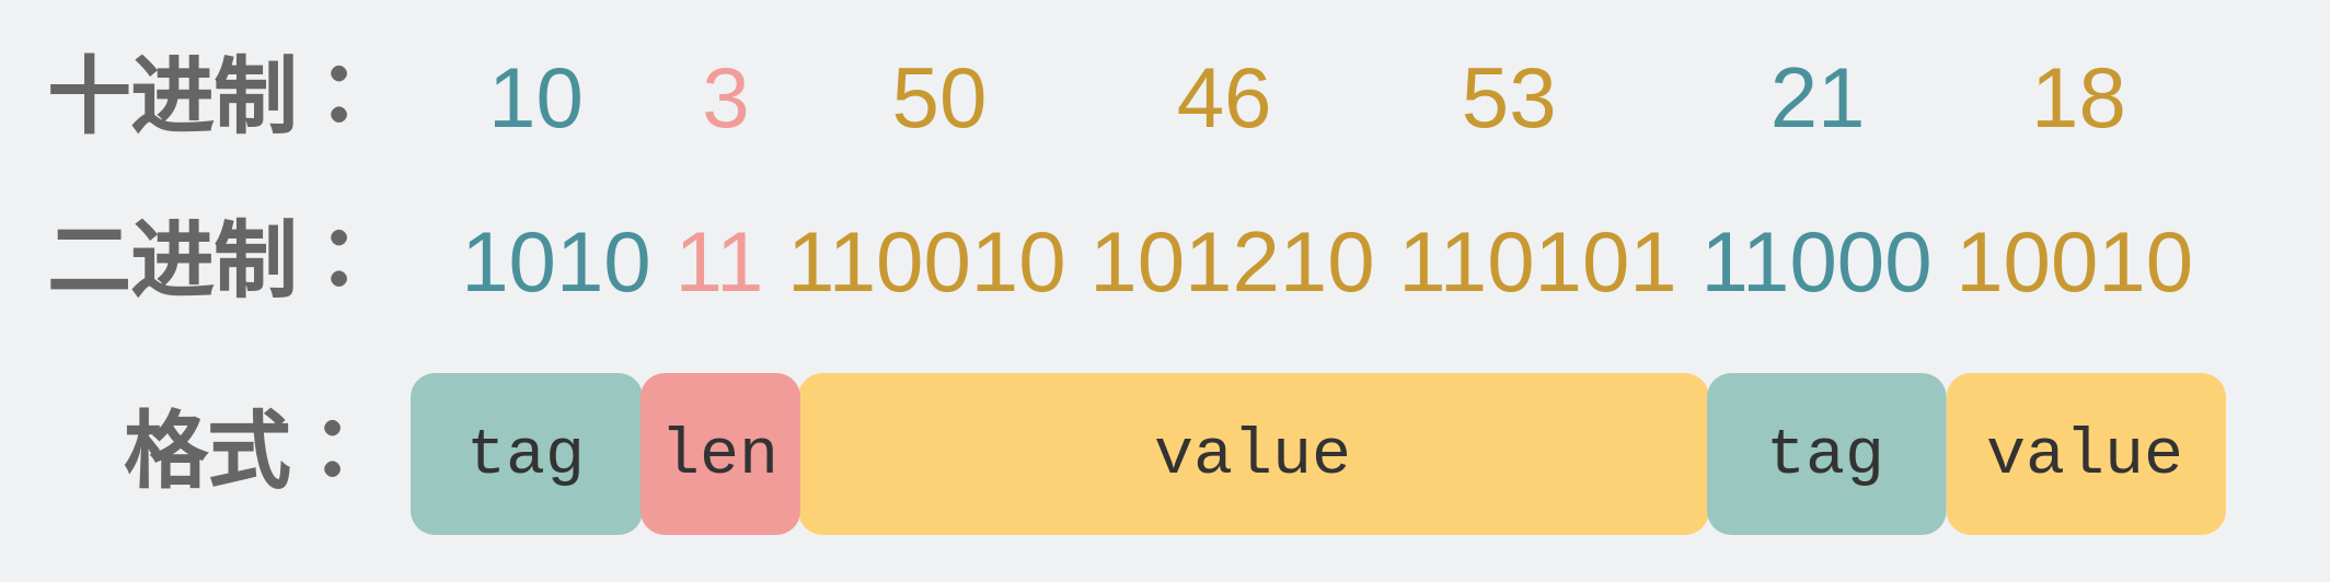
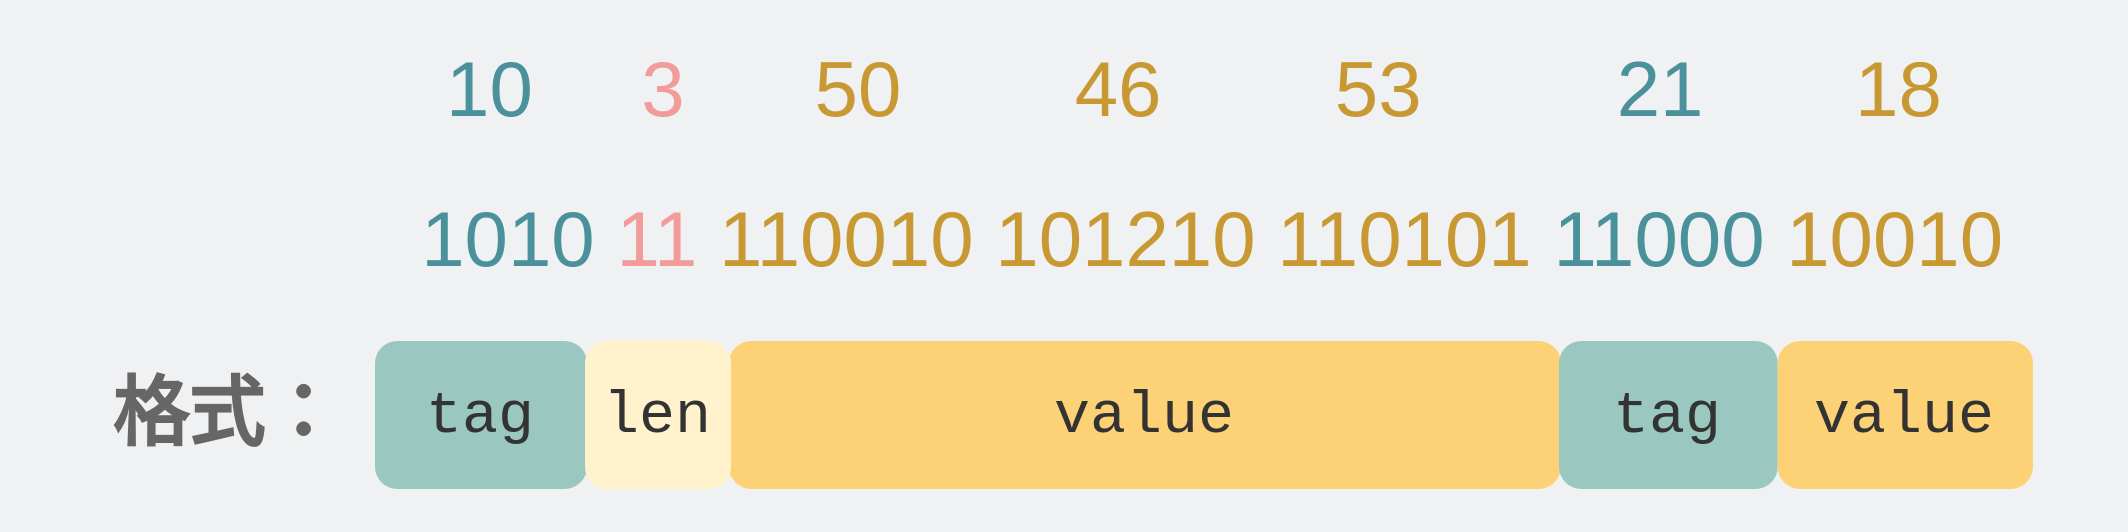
- <mxCell id="9" value="&lt;font color=&quot;#666666&quot; size=&quot;1&quot; style=&quot;&quot;&gt;&lt;b style=&quot;font-size: 38px;&quot;&gt;十进制：&lt;/b&gt;&lt;/font&gt;" style="text;html=1;strokeColor=none;fillColor=none;align=center;verticalAlign=middle;whiteSpace=wrap;rounded=0;" vertex="1" parent="1"><mxGeometry x="20" y="30" width="154" height="30" as="geometry" /></mxCell>
- <mxCell id="10" value="&lt;font color=&quot;#666666&quot; size=&quot;1&quot; style=&quot;&quot;&gt;&lt;b style=&quot;font-size: 38px;&quot;&gt;二进制：&lt;/b&gt;&lt;/font&gt;" style="text;html=1;strokeColor=none;fillColor=none;align=center;verticalAlign=middle;whiteSpace=wrap;rounded=0;" vertex="1" parent="1"><mxGeometry x="20" y="105" width="154" height="30" as="geometry" /></mxCell>
- <mxCell id="6" value="&lt;div style=&quot;font-family: Menlo, Monaco, &amp;quot;Courier New&amp;quot;, monospace; line-height: 24px;&quot;&gt;&lt;div style=&quot;&quot;&gt;&lt;font color=&quot;#333333&quot; style=&quot;font-size: 30px;&quot;&gt;len&lt;/font&gt;&lt;/div&gt;&lt;/div&gt;" style="rounded=1;whiteSpace=wrap;html=1;strokeWidth=5;fontSize=30;strokeColor=none;fillColor=#F19C99;align=center;" parent="1" vertex="1"><mxGeometry x="292" y="170" width="73" height="74" as="geometry" /></mxCell>
+ <mxCell id="6" value="&lt;div style=&quot;font-family: Menlo, Monaco, &amp;quot;Courier New&amp;quot;, monospace; line-height: 24px;&quot;&gt;&lt;div style=&quot;&quot;&gt;&lt;font color=&quot;#333333&quot; style=&quot;font-size: 30px;&quot;&gt;len&lt;/font&gt;&lt;/div&gt;&lt;/div&gt;" style="rounded=1;whiteSpace=wrap;html=1;strokeWidth=5;fontSize=30;strokeColor=none;fillColor=#fff2cc;align=center;" parent="1" vertex="1"><mxGeometry x="292" y="170" width="73" height="74" as="geometry" /></mxCell>
